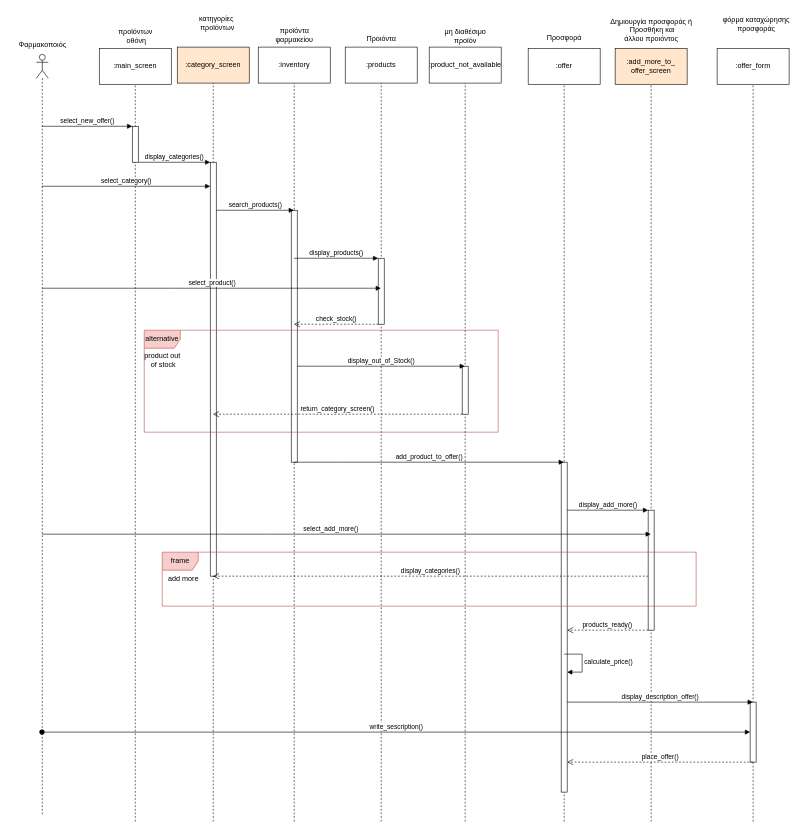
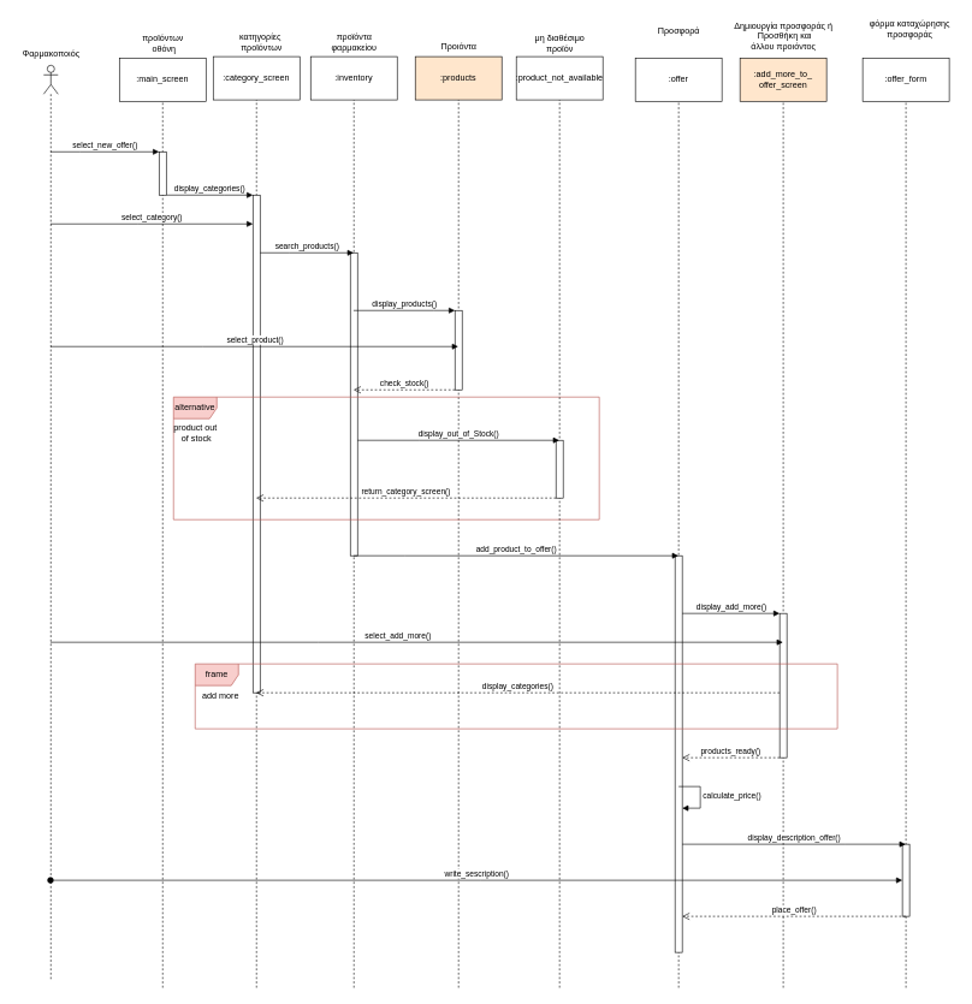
- <mxCell id="9" value="κατηγορίες&lt;br&gt;&amp;nbsp;προϊόντων" style="text;html=1;align=center;verticalAlign=middle;resizable=0;points=[];autosize=1;strokeColor=none;fillColor=none;" parent="1" vertex="1"><mxGeometry x="320" y="18" width="80" height="40" as="geometry" /></mxCell>
+ <mxCell id="9" value="κατηγορίες&lt;br&gt;&amp;nbsp;προϊόντων" style="text;html=1;align=center;verticalAlign=middle;resizable=0;points=[];autosize=1;strokeColor=none;fillColor=none;" parent="1" vertex="1"><mxGeometry x="320" y="38" width="80" height="40" as="geometry" /></mxCell>
- <mxCell id="25" value="Προσφορά" style="text;html=1;align=center;verticalAlign=middle;resizable=0;points=[];autosize=1;strokeColor=none;fillColor=none;" parent="1" vertex="1"><mxGeometry x="900" y="48" width="80" height="30" as="geometry" /></mxCell>
+ <mxCell id="25" value="Προσφορά" style="text;html=1;align=center;verticalAlign=middle;resizable=0;points=[];autosize=1;strokeColor=none;fillColor=none;" parent="1" vertex="1"><mxGeometry x="900" y="28" width="80" height="30" as="geometry" /></mxCell>
- <mxCell id="40" value=":category_screen" style="whiteSpace=wrap;html=1;fillColor=#ffe6cc;" parent="1" vertex="1"><mxGeometry x="295" y="78" width="120" height="60" as="geometry" /></mxCell>
+ <mxCell id="40" value=":category_screen" style="whiteSpace=wrap;html=1;" parent="1" vertex="1"><mxGeometry x="295" y="78" width="120" height="60" as="geometry" /></mxCell>
- <mxCell id="42" value=":products" style="whiteSpace=wrap;html=1;" parent="1" vertex="1"><mxGeometry x="575" y="78" width="120" height="60" as="geometry" /></mxCell>
+ <mxCell id="42" value=":products" style="whiteSpace=wrap;html=1;fillColor=#ffe6cc;" parent="1" vertex="1"><mxGeometry x="575" y="78" width="120" height="60" as="geometry" /></mxCell>
